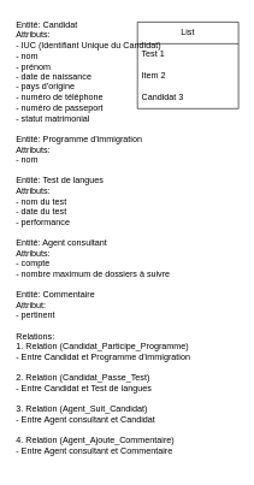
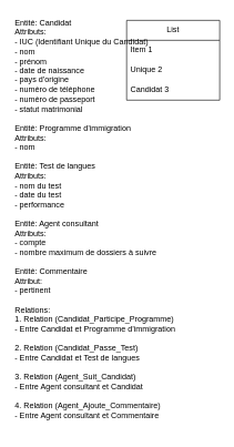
- <mxCell id="3" value="Test 1" style="text;strokeColor=none;fillColor=none;align=left;verticalAlign=middle;spacingLeft=4;spacingRight=4;overflow=hidden;points=[[0,0.5],[1,0.5]];portConstraint=eastwest;rotatable=0;whiteSpace=wrap;html=1;" vertex="1" parent="2"><mxGeometry y="30" width="140" height="30" as="geometry" /></mxCell>
+ <mxCell id="3" value="Item 1" style="text;strokeColor=none;fillColor=none;align=left;verticalAlign=middle;spacingLeft=4;spacingRight=4;overflow=hidden;points=[[0,0.5],[1,0.5]];portConstraint=eastwest;rotatable=0;whiteSpace=wrap;html=1;" vertex="1" parent="2"><mxGeometry y="30" width="140" height="30" as="geometry" /></mxCell>
- <mxCell id="4" value="Item 2" style="text;strokeColor=none;fillColor=none;align=left;verticalAlign=middle;spacingLeft=4;spacingRight=4;overflow=hidden;points=[[0,0.5],[1,0.5]];portConstraint=eastwest;rotatable=0;whiteSpace=wrap;html=1;" vertex="1" parent="2"><mxGeometry y="60" width="140" height="30" as="geometry" /></mxCell>
+ <mxCell id="4" value="Unique 2" style="text;strokeColor=none;fillColor=none;align=left;verticalAlign=middle;spacingLeft=4;spacingRight=4;overflow=hidden;points=[[0,0.5],[1,0.5]];portConstraint=eastwest;rotatable=0;whiteSpace=wrap;html=1;" vertex="1" parent="2"><mxGeometry y="60" width="140" height="30" as="geometry" /></mxCell>
